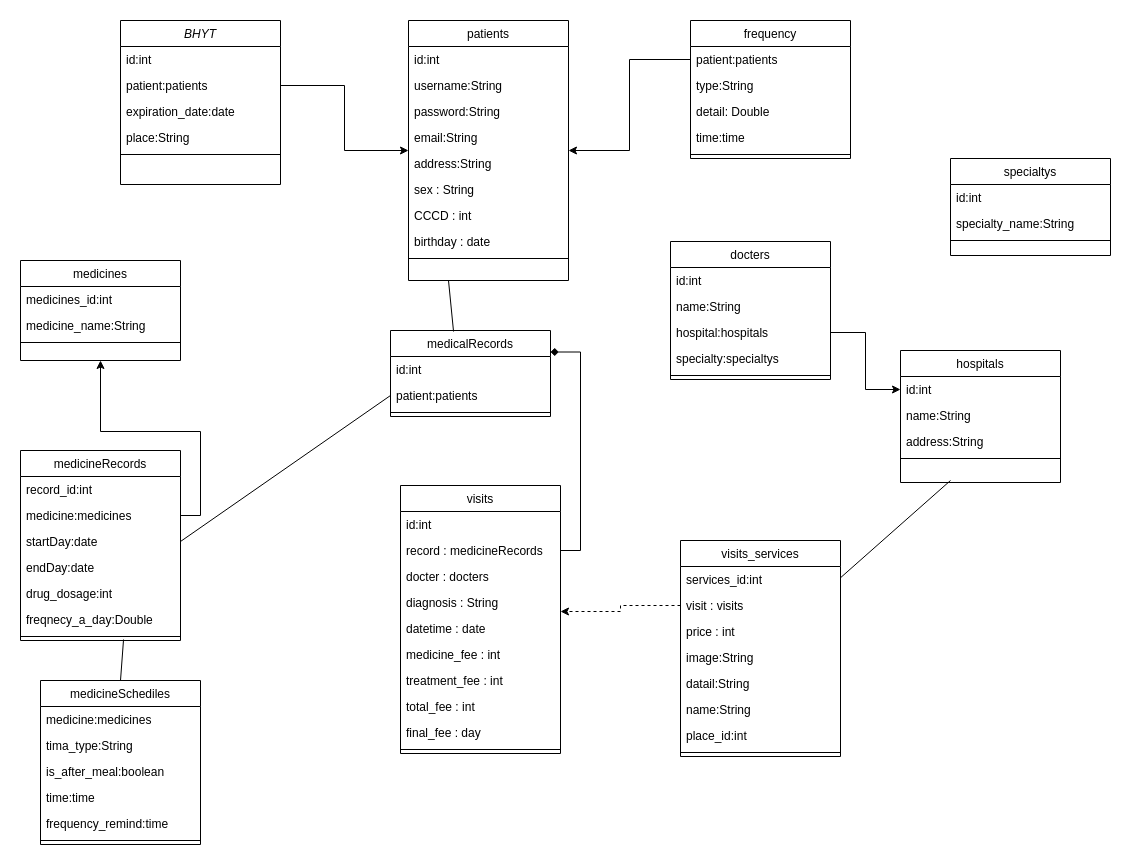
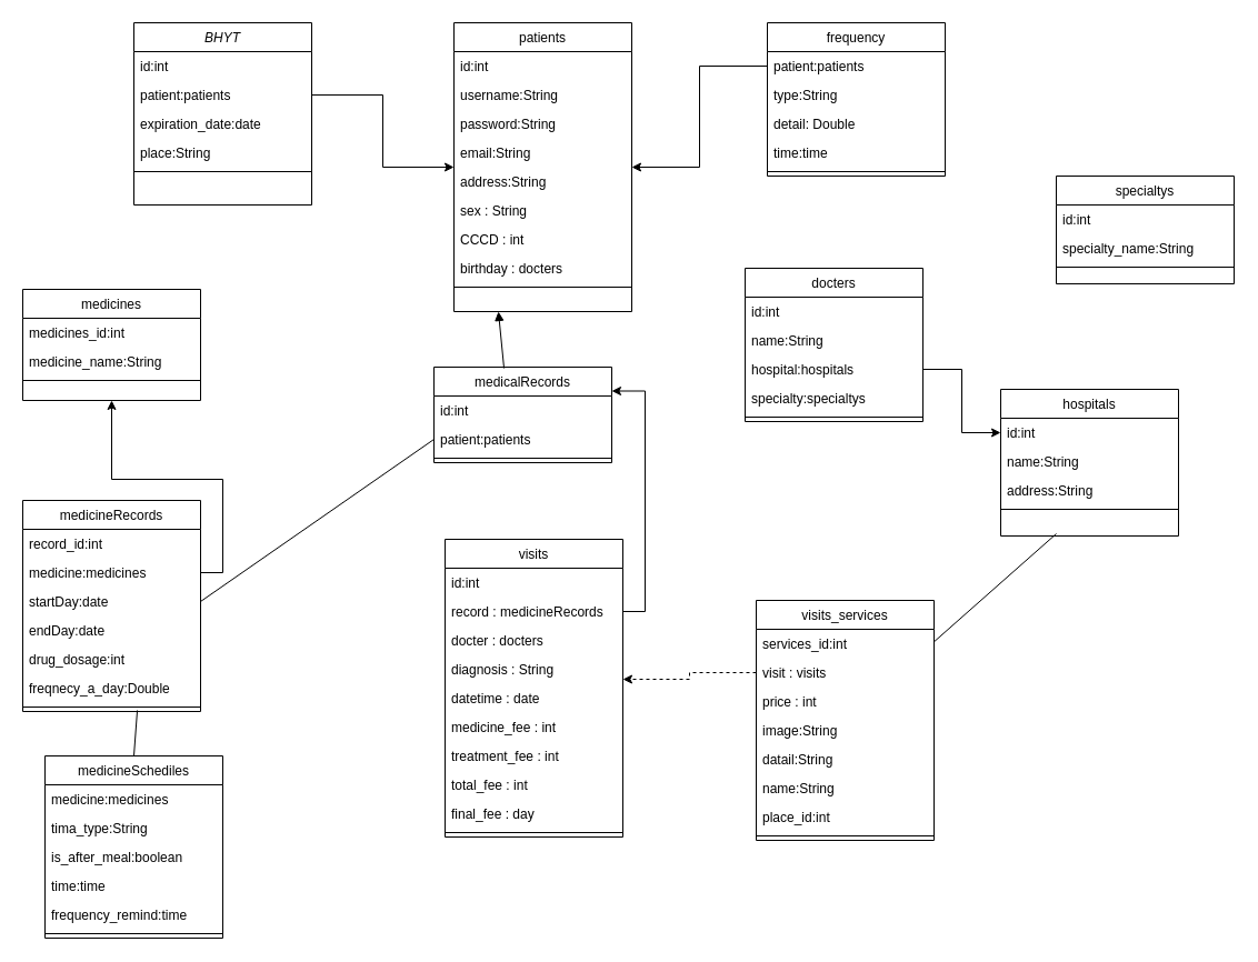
- <mxCell id="24" value="birthday : date" style="text;align=left;verticalAlign=top;spacingLeft=4;spacingRight=4;overflow=hidden;rotatable=0;points=[[0,0.5],[1,0.5]];portConstraint=eastwest;rounded=0;shadow=0;html=0;" vertex="1" parent="16"><mxGeometry y="208" width="160" height="26" as="geometry" /></mxCell>
+ <mxCell id="24" value="birthday : docters" style="text;align=left;verticalAlign=top;spacingLeft=4;spacingRight=4;overflow=hidden;rotatable=0;points=[[0,0.5],[1,0.5]];portConstraint=eastwest;rounded=0;shadow=0;html=0;" vertex="1" parent="16"><mxGeometry y="208" width="160" height="26" as="geometry" /></mxCell>
- <mxCell id="84" value="" style="endArrow=none;html=1;rounded=0;entryX=0.25;entryY=1;entryDx=0;entryDy=0;exitX=0.394;exitY=0.012;exitDx=0;exitDy=0;exitPerimeter=0;" edge="1" parent="1" source="12" target="16"><mxGeometry width="50" height="50" relative="1" as="geometry"><mxPoint x="370" y="360" as="sourcePoint" /><mxPoint x="420" y="310" as="targetPoint" /></mxGeometry></mxCell>
+ <mxCell id="84" value="" style="endArrow=block;html=1;rounded=0;entryX=0.25;entryY=1;entryDx=0;entryDy=0;exitX=0.394;exitY=0.012;exitDx=0;exitDy=0;exitPerimeter=0;" edge="1" parent="1" source="12" target="16"><mxGeometry width="50" height="50" relative="1" as="geometry"><mxPoint x="370" y="360" as="sourcePoint" /><mxPoint x="420" y="310" as="targetPoint" /></mxGeometry></mxCell>
- <mxCell id="86" style="edgeStyle=orthogonalEdgeStyle;rounded=0;orthogonalLoop=1;jettySize=auto;html=1;exitX=1;exitY=0.5;exitDx=0;exitDy=0;entryX=1;entryY=0.25;entryDx=0;entryDy=0;endArrow=diamond;" edge="1" parent="1" source="43" target="12"><mxGeometry relative="1" as="geometry" /></mxCell>
+ <mxCell id="86" style="edgeStyle=orthogonalEdgeStyle;rounded=0;orthogonalLoop=1;jettySize=auto;html=1;exitX=1;exitY=0.5;exitDx=0;exitDy=0;entryX=1;entryY=0.25;entryDx=0;entryDy=0;" edge="1" parent="1" source="43" target="12"><mxGeometry relative="1" as="geometry" /></mxCell>
